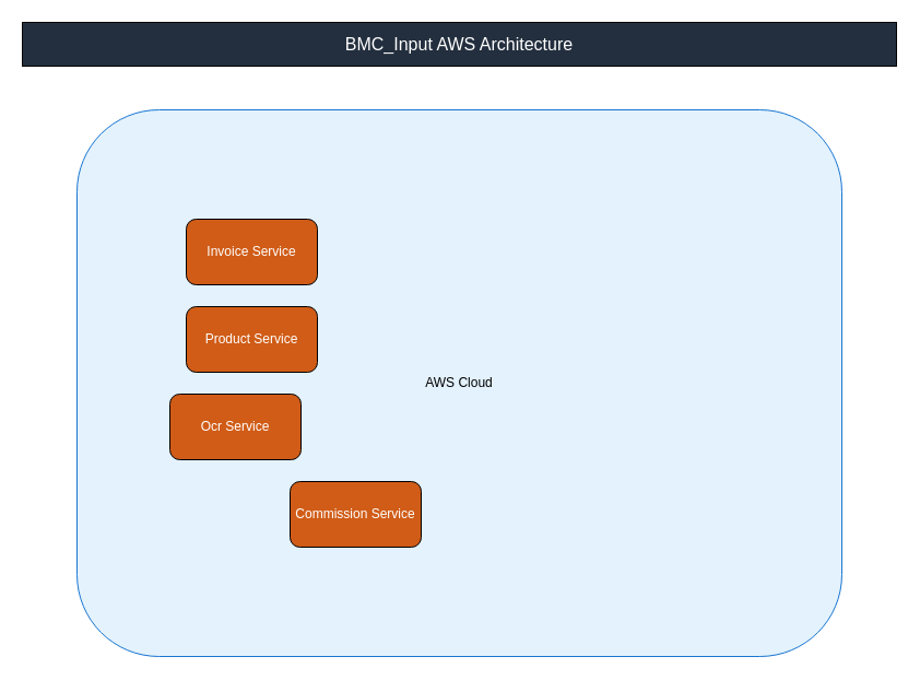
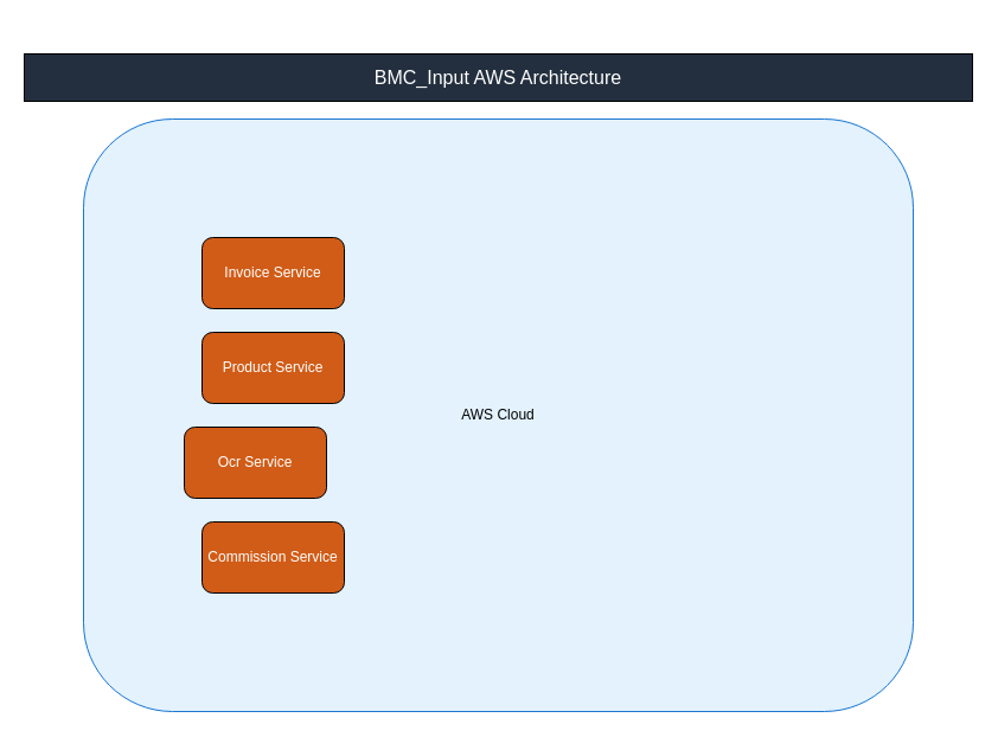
- <mxCell id="2" value="BMC_Input AWS Architecture" style="rounded=0;whiteSpace=wrap;html=1;fillColor=#232F3E;fontColor=#FFFFFF;fontSize=16;" vertex="1" parent="1"><mxGeometry x="20" y="20" width="800" height="40" as="geometry" /></mxCell>
+ <mxCell id="2" value="BMC_Input AWS Architecture" style="rounded=0;whiteSpace=wrap;html=1;fillColor=#232F3E;fontColor=#FFFFFF;fontSize=16;" vertex="1" parent="1"><mxGeometry x="20" y="45" width="800" height="40" as="geometry" /></mxCell>
- <mxCell id="7" value="Commission Service" style="rounded=1;whiteSpace=wrap;html=1;fillColor=#D05C17;fontColor=#FFFFFF;" vertex="1" parent="1"><mxGeometry x="265" y="440" width="120" height="60" as="geometry" /></mxCell>
+ <mxCell id="7" value="Commission Service" style="rounded=1;whiteSpace=wrap;html=1;fillColor=#D05C17;fontColor=#FFFFFF;" vertex="1" parent="1"><mxGeometry x="170" y="440" width="120" height="60" as="geometry" /></mxCell>
